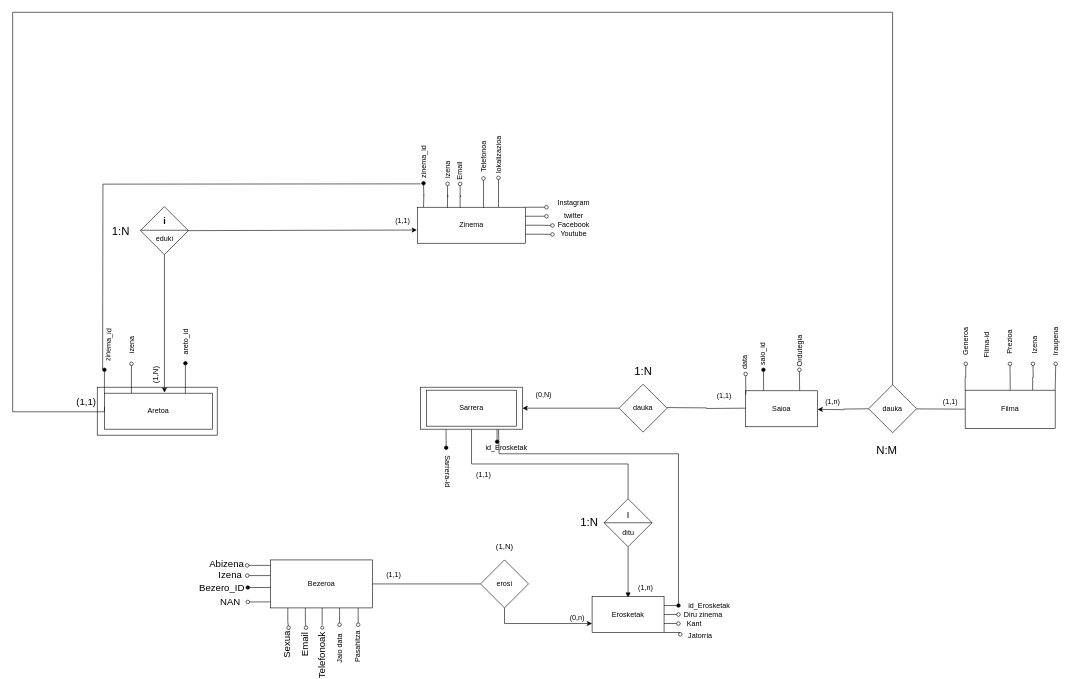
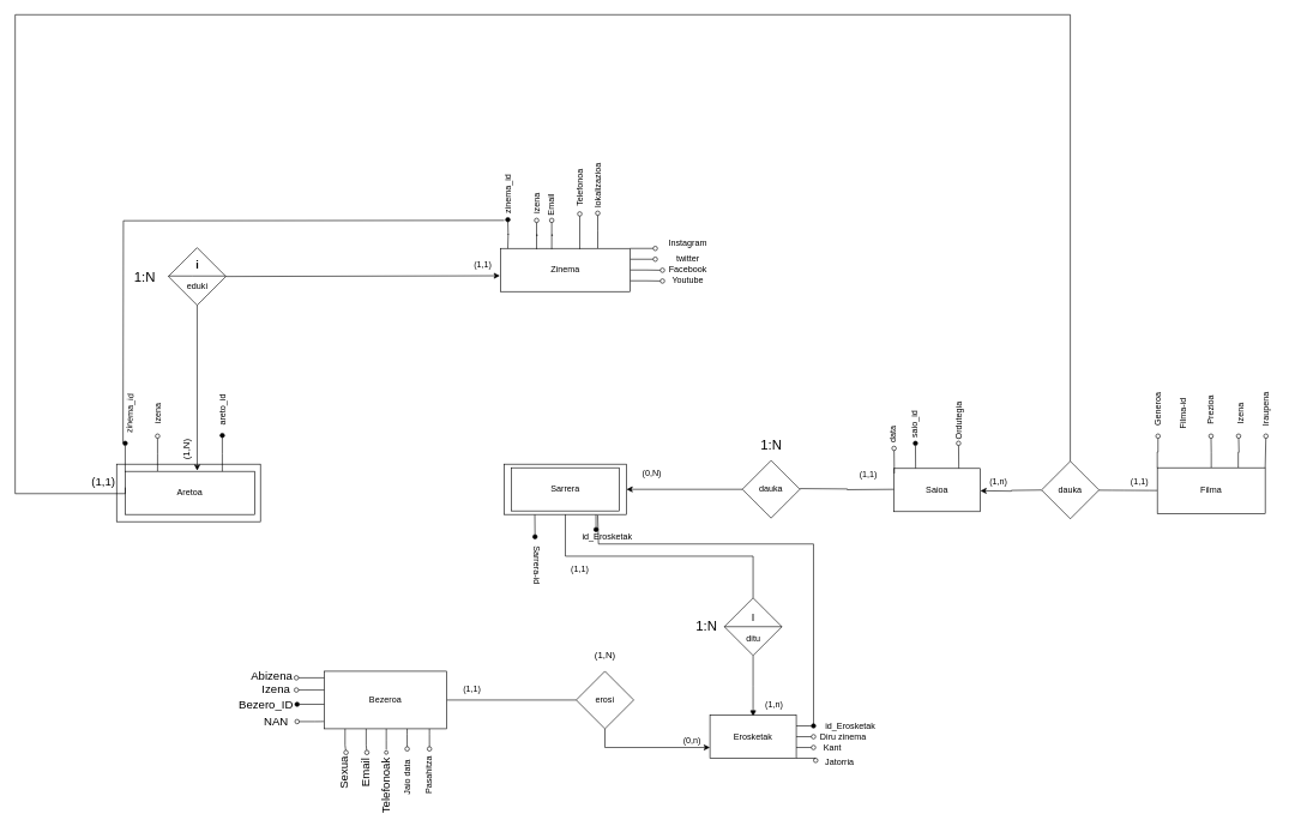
- <mxCell id="119" value="N:M" style="text;html=1;align=center;verticalAlign=middle;resizable=0;points=[];autosize=1;strokeColor=none;fillColor=none;fontSize=19;" vertex="1" parent="1"><mxGeometry x="1447" y="731" width="60" height="40" as="geometry" /></mxCell>
